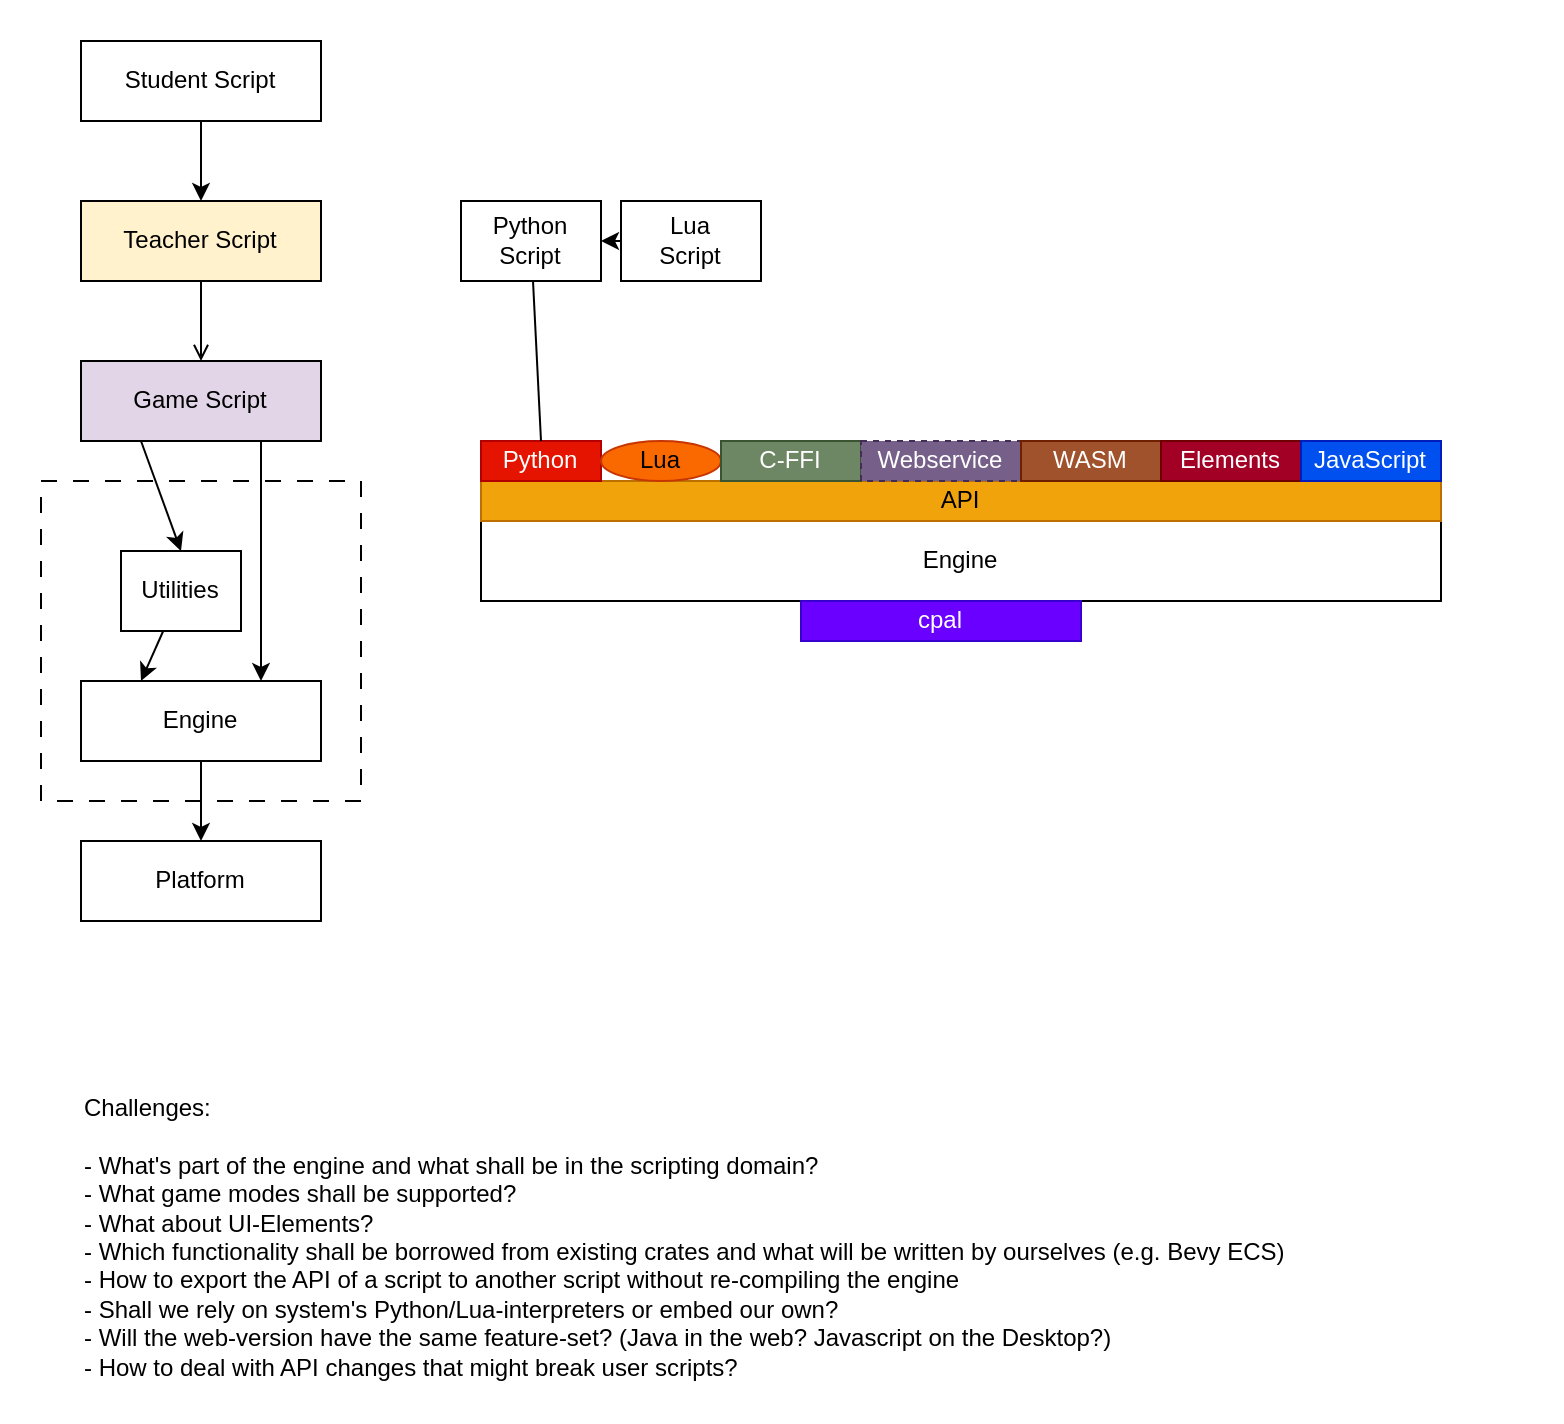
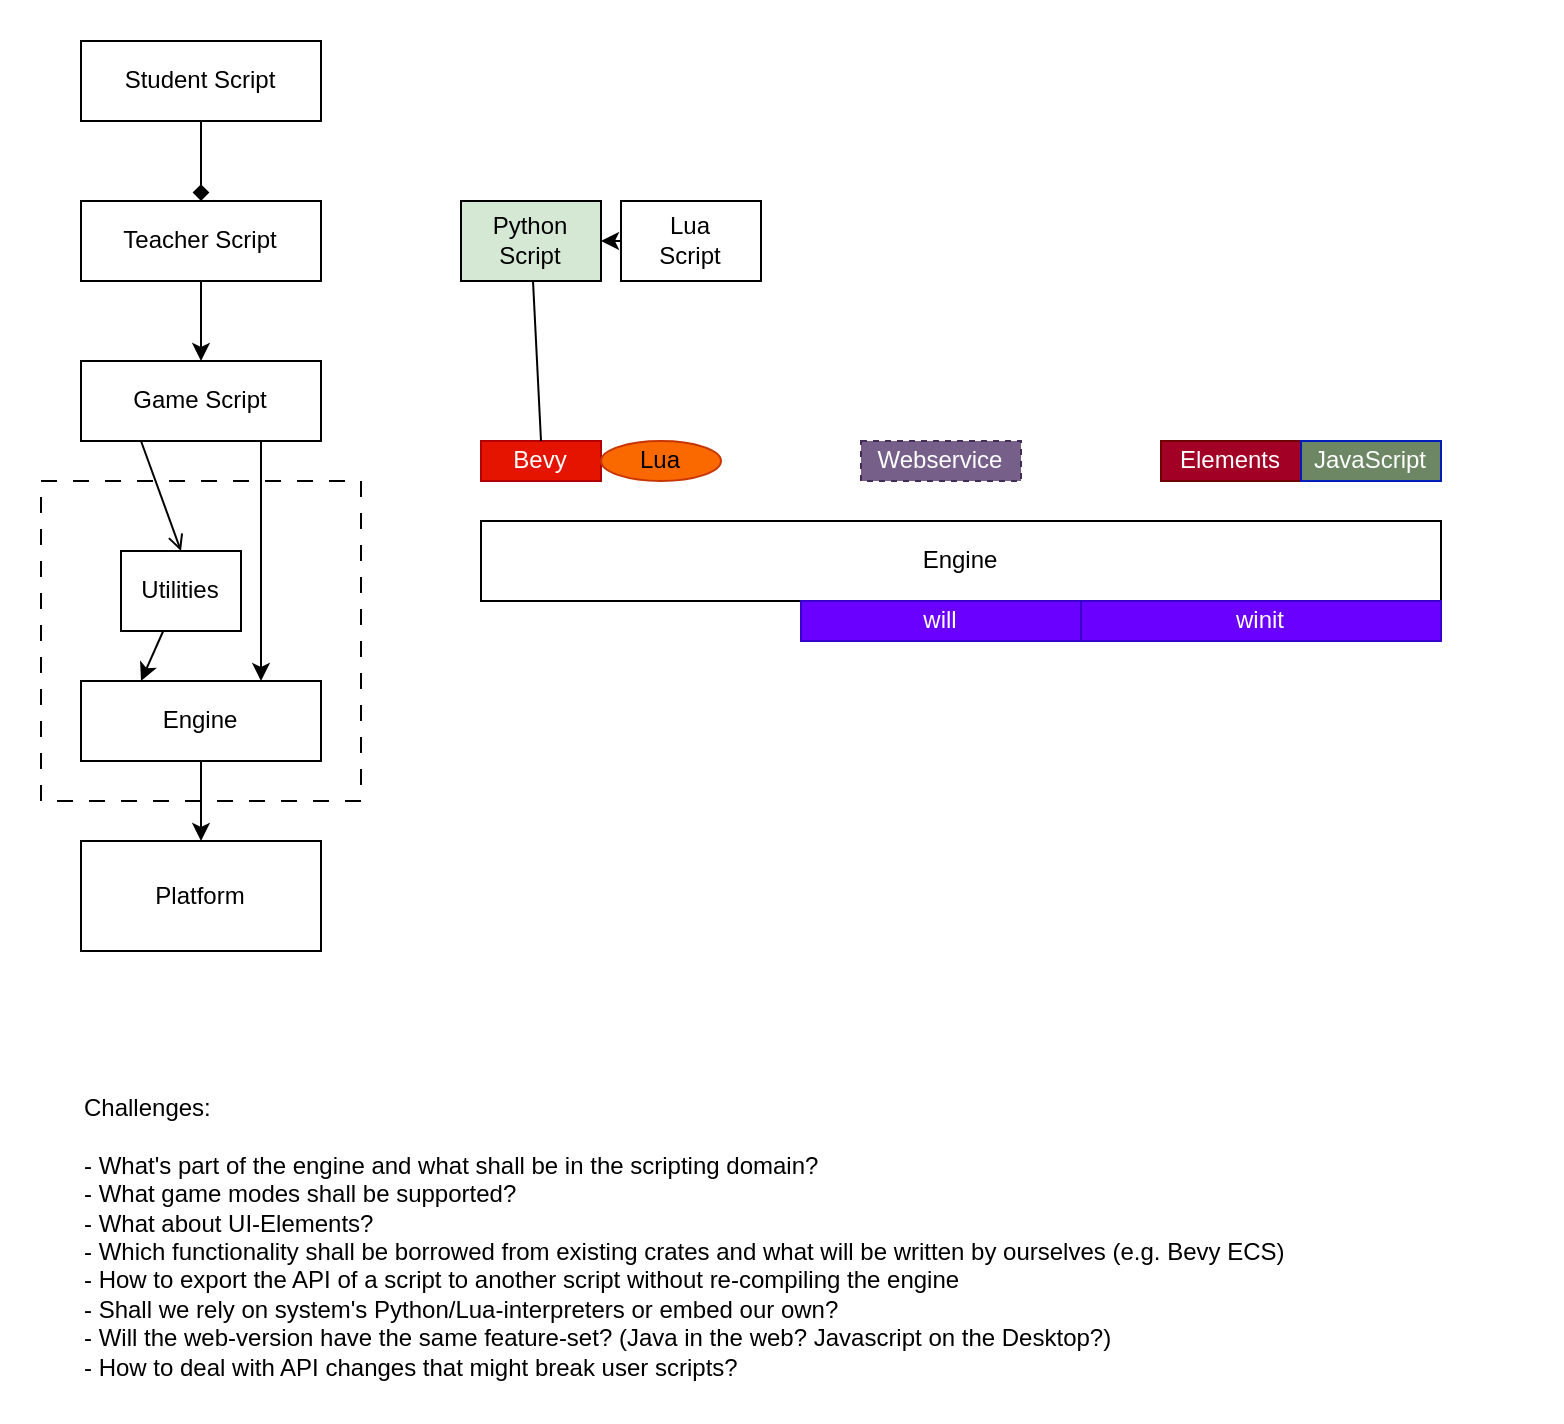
- <mxCell id="3" style="edgeStyle=none;html=1;" edge="1" parent="1" source="4" target="6"><mxGeometry relative="1" as="geometry" /></mxCell>
+ <mxCell id="3" style="edgeStyle=none;html=1;endArrow=diamond;" edge="1" parent="1" source="4" target="6"><mxGeometry relative="1" as="geometry" /></mxCell>
- <mxCell id="6" value="Teacher Script" style="rounded=0;whiteSpace=wrap;html=1;fillColor=#fff2cc;" parent="1" vertex="1"><mxGeometry x="40" y="100" width="120" height="40" as="geometry" /></mxCell>
+ <mxCell id="6" value="Teacher Script" style="rounded=0;whiteSpace=wrap;html=1;" parent="1" vertex="1"><mxGeometry x="40" y="100" width="120" height="40" as="geometry" /></mxCell>
- <mxCell id="25" value="Python&lt;br&gt;Script" style="rounded=0;whiteSpace=wrap;html=1;" vertex="1" parent="1"><mxGeometry x="230" y="100" width="70" height="40" as="geometry" /></mxCell>
+ <mxCell id="25" value="Python&lt;br&gt;Script" style="rounded=0;whiteSpace=wrap;html=1;fillColor=#d5e8d4;" vertex="1" parent="1"><mxGeometry x="230" y="100" width="70" height="40" as="geometry" /></mxCell>
- <mxCell id="5" style="edgeStyle=none;html=1;endArrow=open;" edge="1" parent="1" source="6" target="9"><mxGeometry relative="1" as="geometry" /></mxCell>
+ <mxCell id="5" style="edgeStyle=none;html=1;" edge="1" parent="1" source="6" target="9"><mxGeometry relative="1" as="geometry" /></mxCell>
- <mxCell id="9" value="Game Script" style="rounded=0;whiteSpace=wrap;html=1;fillColor=#e1d5e7;" vertex="1" parent="1"><mxGeometry x="40" y="180" width="120" height="40" as="geometry" /></mxCell>
+ <mxCell id="9" value="Game Script" style="rounded=0;whiteSpace=wrap;html=1;" vertex="1" parent="1"><mxGeometry x="40" y="180" width="120" height="40" as="geometry" /></mxCell>
- <mxCell id="15" value="Python" style="rounded=0;whiteSpace=wrap;html=1;fillColor=#e51400;fontColor=#ffffff;strokeColor=#B20000;" vertex="1" parent="1"><mxGeometry x="240" y="220" width="60" height="20" as="geometry" /></mxCell>
+ <mxCell id="15" value="Bevy" style="rounded=0;whiteSpace=wrap;html=1;fillColor=#e51400;fontColor=#ffffff;strokeColor=#B20000;" vertex="1" parent="1"><mxGeometry x="240" y="220" width="60" height="20" as="geometry" /></mxCell>
- <mxCell id="17" value="C-FFI" style="rounded=0;whiteSpace=wrap;html=1;fillColor=#6d8764;fontColor=#ffffff;strokeColor=#3A5431;" vertex="1" parent="1"><mxGeometry x="360" y="220" width="70" height="20" as="geometry" /></mxCell>
- <mxCell id="19" value="WASM" style="rounded=0;whiteSpace=wrap;html=1;fillColor=#a0522d;fontColor=#ffffff;strokeColor=#6D1F00;" vertex="1" parent="1"><mxGeometry x="510" y="220" width="70" height="20" as="geometry" /></mxCell>
- <mxCell id="21" value="JavaScript" style="rounded=0;whiteSpace=wrap;html=1;fillColor=#0050ef;fontColor=#ffffff;strokeColor=#001DBC;" vertex="1" parent="1"><mxGeometry x="650" y="220" width="70" height="20" as="geometry" /></mxCell>
+ <mxCell id="21" value="JavaScript" style="rounded=0;whiteSpace=wrap;html=1;fillColor=#6d8764;fontColor=#ffffff;strokeColor=#001DBC;" vertex="1" parent="1"><mxGeometry x="650" y="220" width="70" height="20" as="geometry" /></mxCell>
- <mxCell id="14" value="API" style="rounded=0;whiteSpace=wrap;html=1;fillColor=#f0a30a;fontColor=#000000;strokeColor=#BD7000;" vertex="1" parent="1"><mxGeometry x="240" y="240" width="480" height="20" as="geometry" /></mxCell>
- <mxCell id="7" style="edgeStyle=none;html=1;entryX=0.5;entryY=0;entryDx=0;entryDy=0;exitX=0.25;exitY=1;exitDx=0;exitDy=0;" edge="1" parent="1" source="9" target="30"><mxGeometry relative="1" as="geometry" /></mxCell>
+ <mxCell id="7" style="edgeStyle=none;html=1;entryX=0.5;entryY=0;entryDx=0;entryDy=0;exitX=0.25;exitY=1;exitDx=0;exitDy=0;endArrow=open;" edge="1" parent="1" source="9" target="30"><mxGeometry relative="1" as="geometry" /></mxCell>
- <mxCell id="22" value="cpal" style="rounded=0;whiteSpace=wrap;html=1;fillColor=#6a00ff;fontColor=#ffffff;strokeColor=#3700CC;" vertex="1" parent="1"><mxGeometry x="400" y="300" width="140" height="20" as="geometry" /></mxCell>
+ <mxCell id="22" value="will" style="rounded=0;whiteSpace=wrap;html=1;fillColor=#6a00ff;fontColor=#ffffff;strokeColor=#3700CC;" vertex="1" parent="1"><mxGeometry x="400" y="300" width="140" height="20" as="geometry" /></mxCell>
+ <mxCell id="23" value="winit" style="rounded=0;whiteSpace=wrap;html=1;fillColor=#6a00ff;fontColor=#ffffff;strokeColor=#3700CC;" vertex="1" parent="1"><mxGeometry x="540" y="300" width="180" height="20" as="geometry" /></mxCell>
- <mxCell id="12" value="Platform" style="rounded=0;whiteSpace=wrap;html=1;" vertex="1" parent="1"><mxGeometry x="40" y="420" width="120" height="40" as="geometry" /></mxCell>
+ <mxCell id="12" value="Platform" style="rounded=0;whiteSpace=wrap;html=1;" vertex="1" parent="1"><mxGeometry x="40" y="420" width="120" height="55" as="geometry" /></mxCell>
